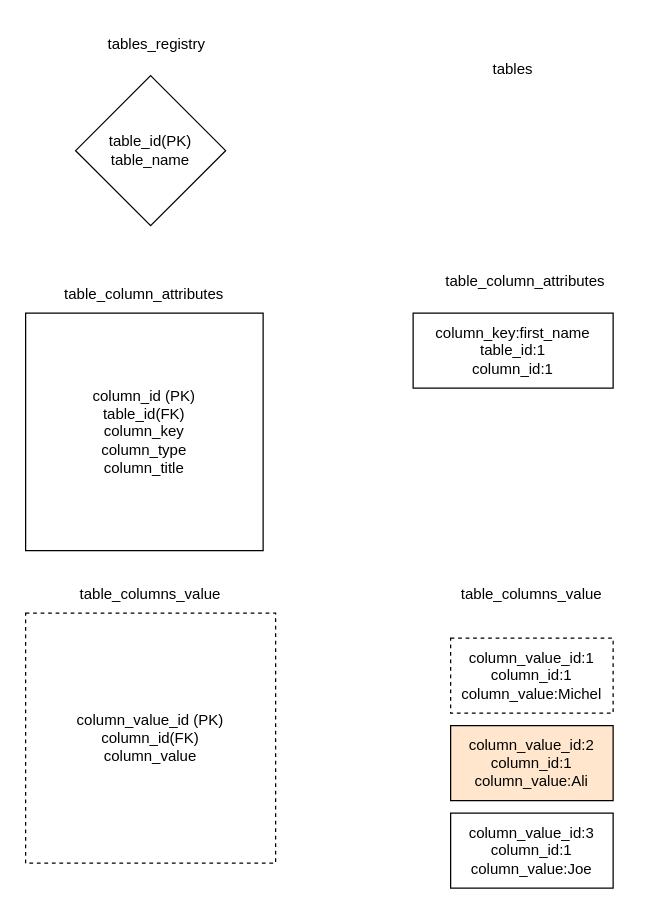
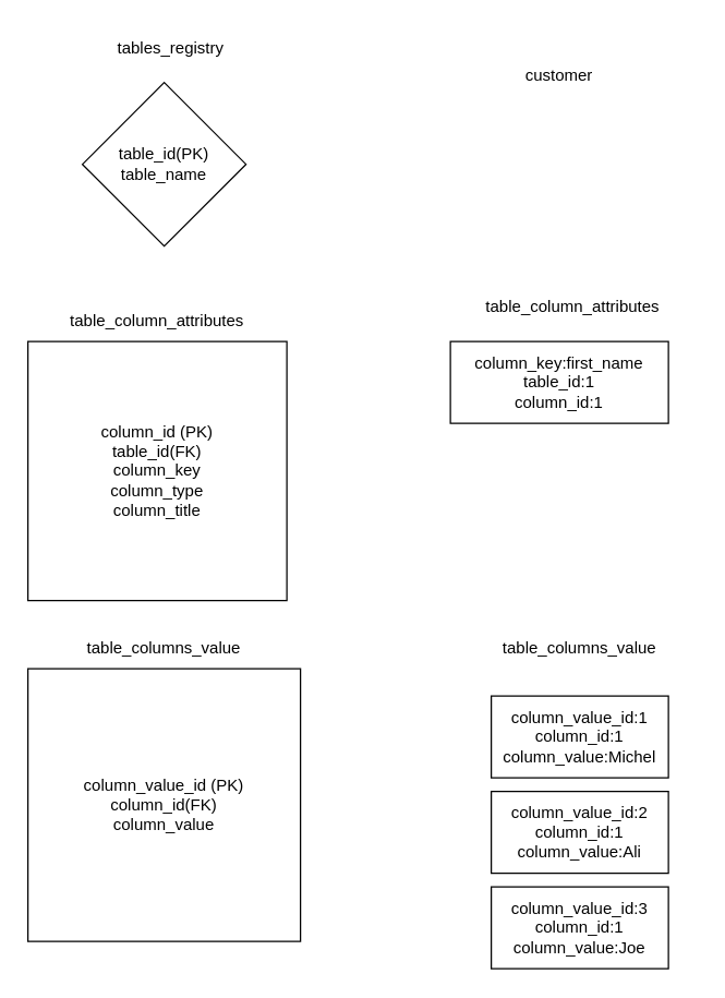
- <mxCell id="8" value="tables" style="text;html=1;strokeColor=none;fillColor=none;align=center;verticalAlign=middle;whiteSpace=wrap;rounded=0;" vertex="1" parent="1"><mxGeometry x="325" y="40" width="170" height="30" as="geometry" /></mxCell>
+ <mxCell id="8" value="customer" style="text;html=1;strokeColor=none;fillColor=none;align=center;verticalAlign=middle;whiteSpace=wrap;rounded=0;" vertex="1" parent="1"><mxGeometry x="325" y="40" width="170" height="30" as="geometry" /></mxCell>
- <mxCell id="11" value="column_value_id:1&lt;br&gt;column_id:1&lt;br&gt;column_value:Michel" style="whiteSpace=wrap;html=1;dashed=1;" vertex="1" parent="1"><mxGeometry x="360" y="510" width="130" height="60" as="geometry" /></mxCell>
+ <mxCell id="11" value="column_value_id:1&lt;br&gt;column_id:1&lt;br&gt;column_value:Michel" style="whiteSpace=wrap;html=1;" vertex="1" parent="1"><mxGeometry x="360" y="510" width="130" height="60" as="geometry" /></mxCell>
- <mxCell id="6" value="column_value_id (PK)&lt;br&gt;column_id(FK)&lt;br&gt;column_value&lt;br&gt;" style="whiteSpace=wrap;html=1;aspect=fixed;dashed=1;" vertex="1" parent="1"><mxGeometry x="20" y="490" width="200" height="200" as="geometry" /></mxCell>
+ <mxCell id="6" value="column_value_id (PK)&lt;br&gt;column_id(FK)&lt;br&gt;column_value&lt;br&gt;" style="whiteSpace=wrap;html=1;aspect=fixed;" vertex="1" parent="1"><mxGeometry x="20" y="490" width="200" height="200" as="geometry" /></mxCell>
- <mxCell id="12" value="column_value_id:2&lt;br&gt;column_id:1&lt;br&gt;column_value:Ali" style="whiteSpace=wrap;html=1;fillColor=#ffe6cc;" vertex="1" parent="1"><mxGeometry x="360" y="580" width="130" height="60" as="geometry" /></mxCell>
+ <mxCell id="12" value="column_value_id:2&lt;br&gt;column_id:1&lt;br&gt;column_value:Ali" style="whiteSpace=wrap;html=1;" vertex="1" parent="1"><mxGeometry x="360" y="580" width="130" height="60" as="geometry" /></mxCell>
